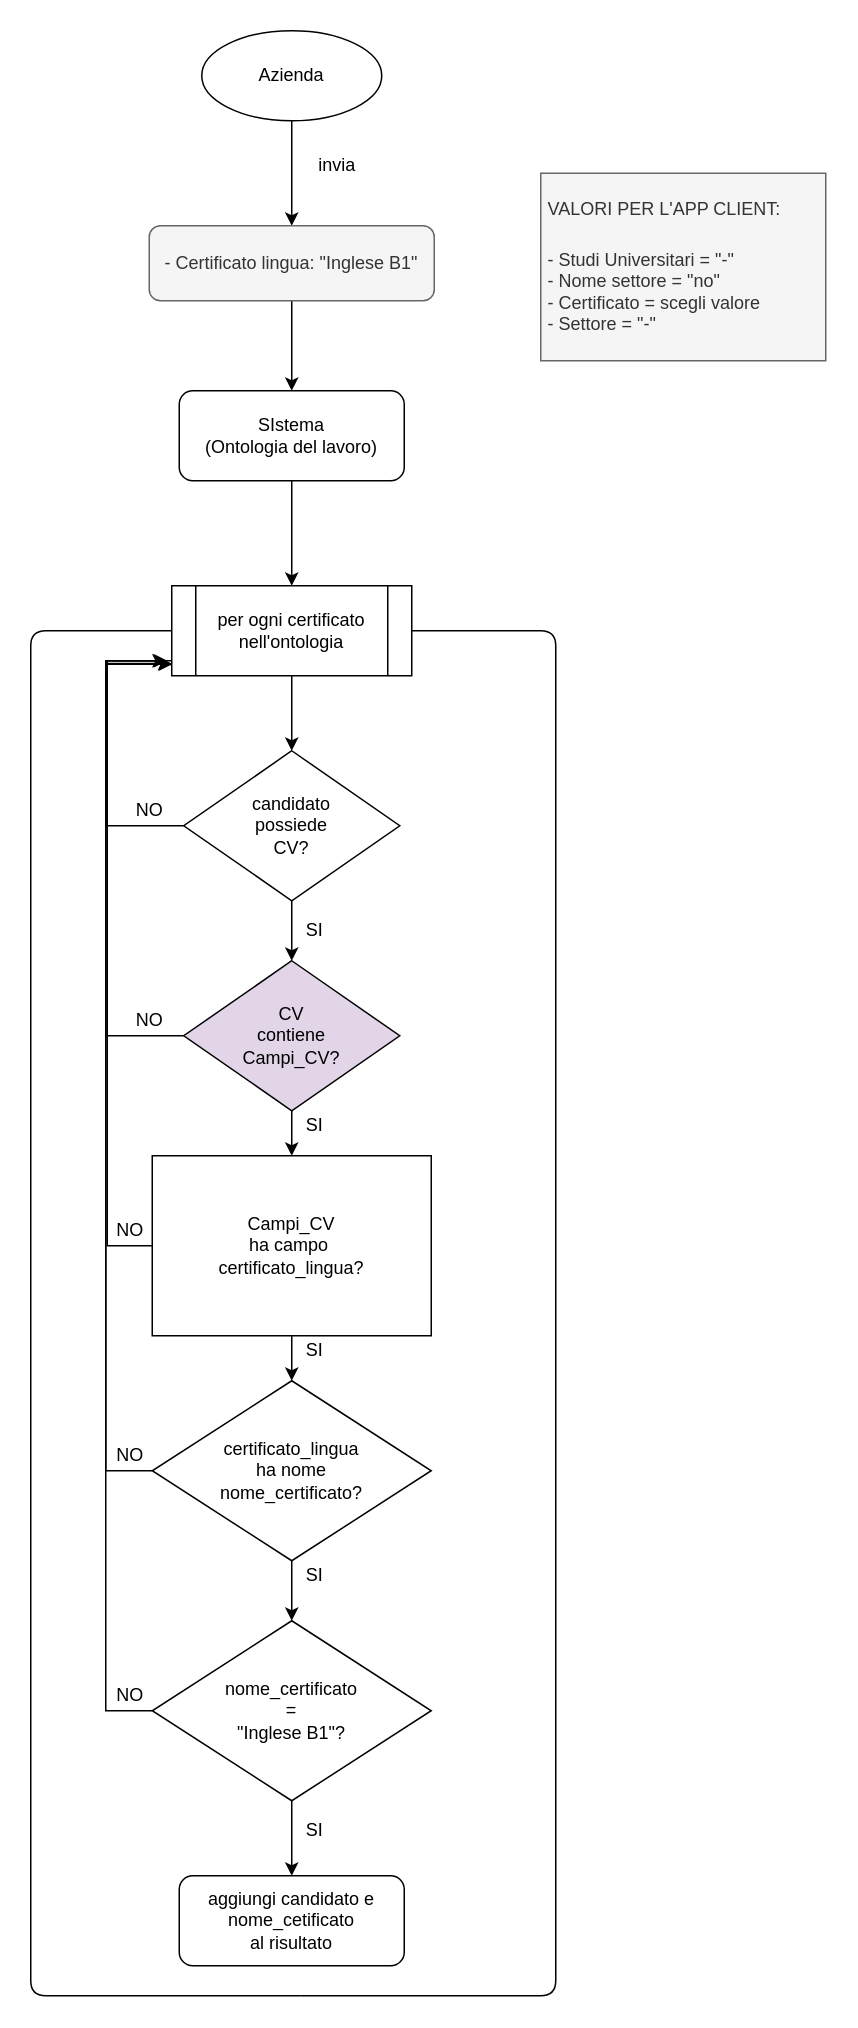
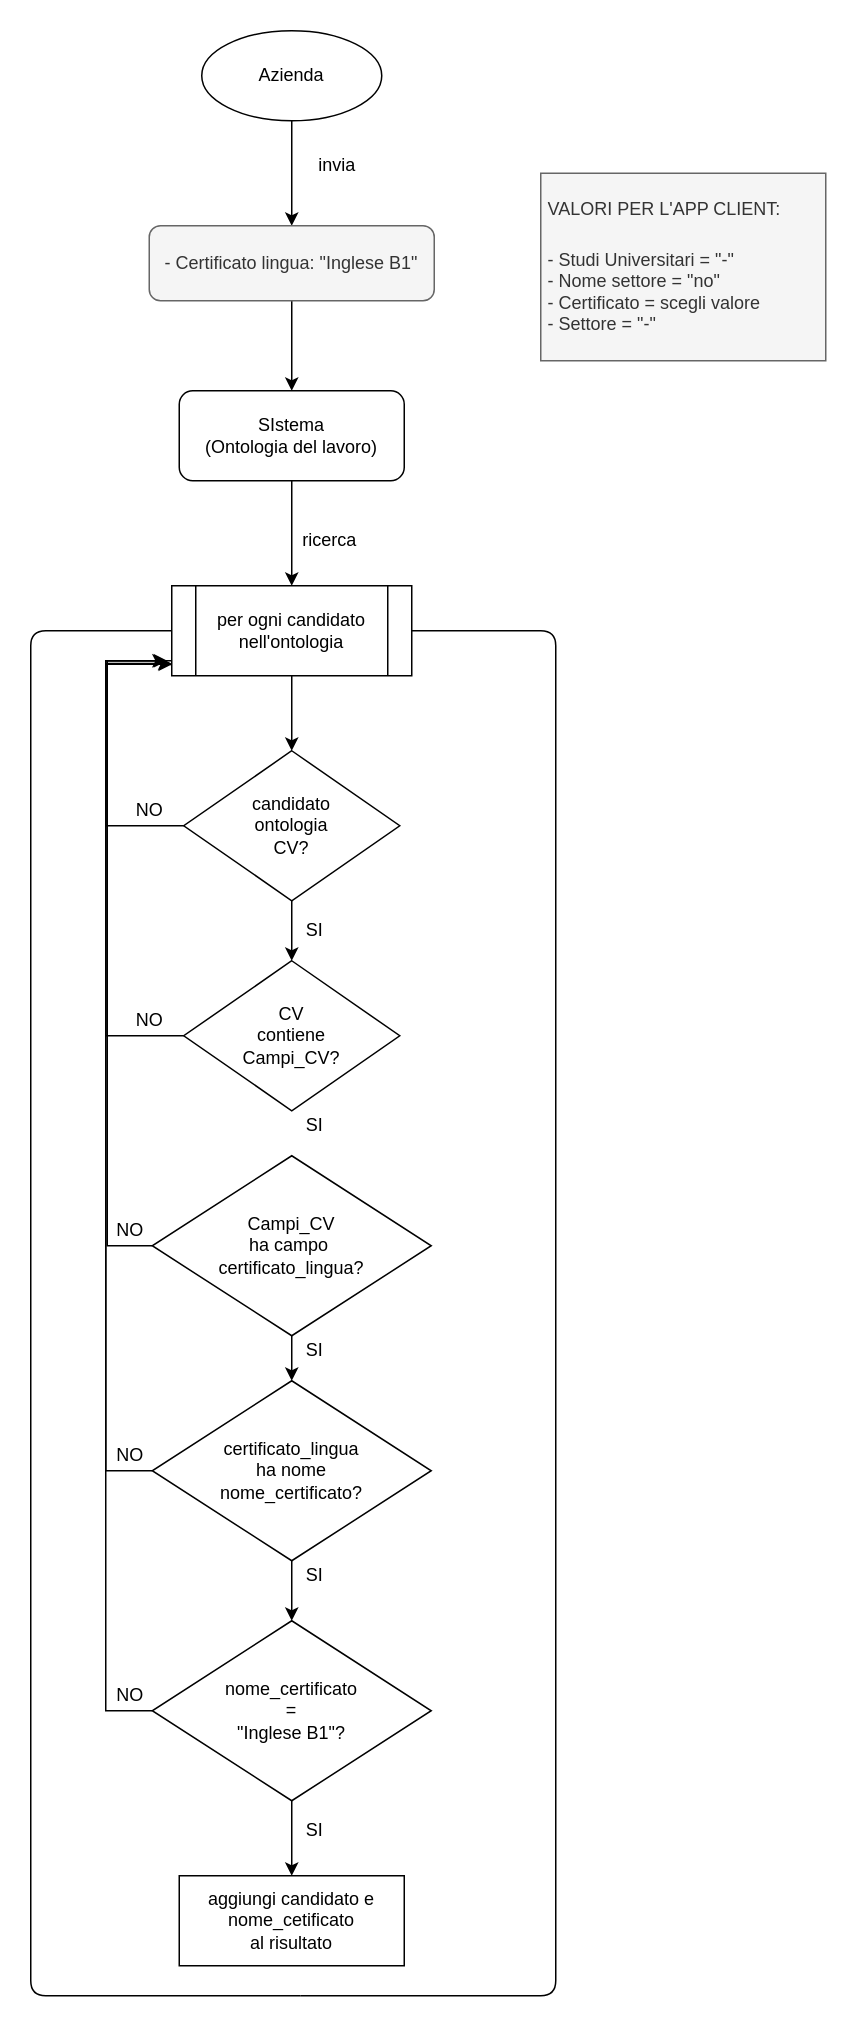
+ <mxCell id="12" value="ricerca" style="text;html=1;align=center;verticalAlign=middle;resizable=0;points=[];autosize=1;" parent="1" vertex="1"><mxGeometry x="194" y="350" width="50" height="20" as="geometry" /></mxCell>
- <mxCell id="14" value="per ogni certificato nell'ontologia" style="shape=process;whiteSpace=wrap;html=1;backgroundOutline=1;" parent="1" vertex="1"><mxGeometry x="114" y="390" width="160" height="60" as="geometry" /></mxCell>
+ <mxCell id="14" value="per ogni candidato nell'ontologia" style="shape=process;whiteSpace=wrap;html=1;backgroundOutline=1;" parent="1" vertex="1"><mxGeometry x="114" y="390" width="160" height="60" as="geometry" /></mxCell>
- <mxCell id="9" value="candidato &lt;br&gt;possiede &lt;br&gt;CV?" style="rhombus;whiteSpace=wrap;html=1;" parent="1" vertex="1"><mxGeometry x="122" y="500" width="144" height="100" as="geometry" /></mxCell>
+ <mxCell id="9" value="candidato &lt;br&gt;ontologia &lt;br&gt;CV?" style="rhombus;whiteSpace=wrap;html=1;" parent="1" vertex="1"><mxGeometry x="122" y="500" width="144" height="100" as="geometry" /></mxCell>
- <mxCell id="19" value="&lt;span&gt;CV &lt;br&gt;contiene &lt;br&gt;Campi_CV?&lt;/span&gt;" style="rhombus;whiteSpace=wrap;html=1;fillColor=#e1d5e7;" parent="1" vertex="1"><mxGeometry x="122" y="640" width="144" height="100" as="geometry" /></mxCell>
+ <mxCell id="19" value="&lt;span&gt;CV &lt;br&gt;contiene &lt;br&gt;Campi_CV?&lt;/span&gt;" style="rhombus;whiteSpace=wrap;html=1;" parent="1" vertex="1"><mxGeometry x="122" y="640" width="144" height="100" as="geometry" /></mxCell>
- <mxCell id="18" style="edgeStyle=orthogonalEdgeStyle;rounded=0;orthogonalLoop=1;jettySize=auto;html=1;entryX=0.5;entryY=0;entryDx=0;entryDy=0;" parent="1" source="19" target="24" edge="1"><mxGeometry relative="1" as="geometry" /></mxCell>
- <mxCell id="24" value="&lt;span&gt;Campi_CV &lt;br&gt;ha campo&amp;nbsp;&lt;br&gt;certificato_lingua?&lt;br&gt;&lt;/span&gt;" style="whiteSpace=wrap;html=1;rounded=0;" parent="1" vertex="1"><mxGeometry x="101" y="770" width="186" height="120" as="geometry" /></mxCell>
+ <mxCell id="24" value="&lt;span&gt;Campi_CV &lt;br&gt;ha campo&amp;nbsp;&lt;br&gt;certificato_lingua?&lt;br&gt;&lt;/span&gt;" style="rhombus;whiteSpace=wrap;html=1;" parent="1" vertex="1"><mxGeometry x="101" y="770" width="186" height="120" as="geometry" /></mxCell>
- <mxCell id="32" value="aggiungi candidato e nome_cetificato&lt;br&gt;al risultato" style="rounded=1;whiteSpace=wrap;html=1;" parent="1" vertex="1"><mxGeometry x="119" y="1250" width="150" height="60" as="geometry" /></mxCell>
+ <mxCell id="32" value="aggiungi candidato e nome_cetificato&lt;br&gt;al risultato" style="whiteSpace=wrap;html=1;rounded=0;" parent="1" vertex="1"><mxGeometry x="119" y="1250" width="150" height="60" as="geometry" /></mxCell>
